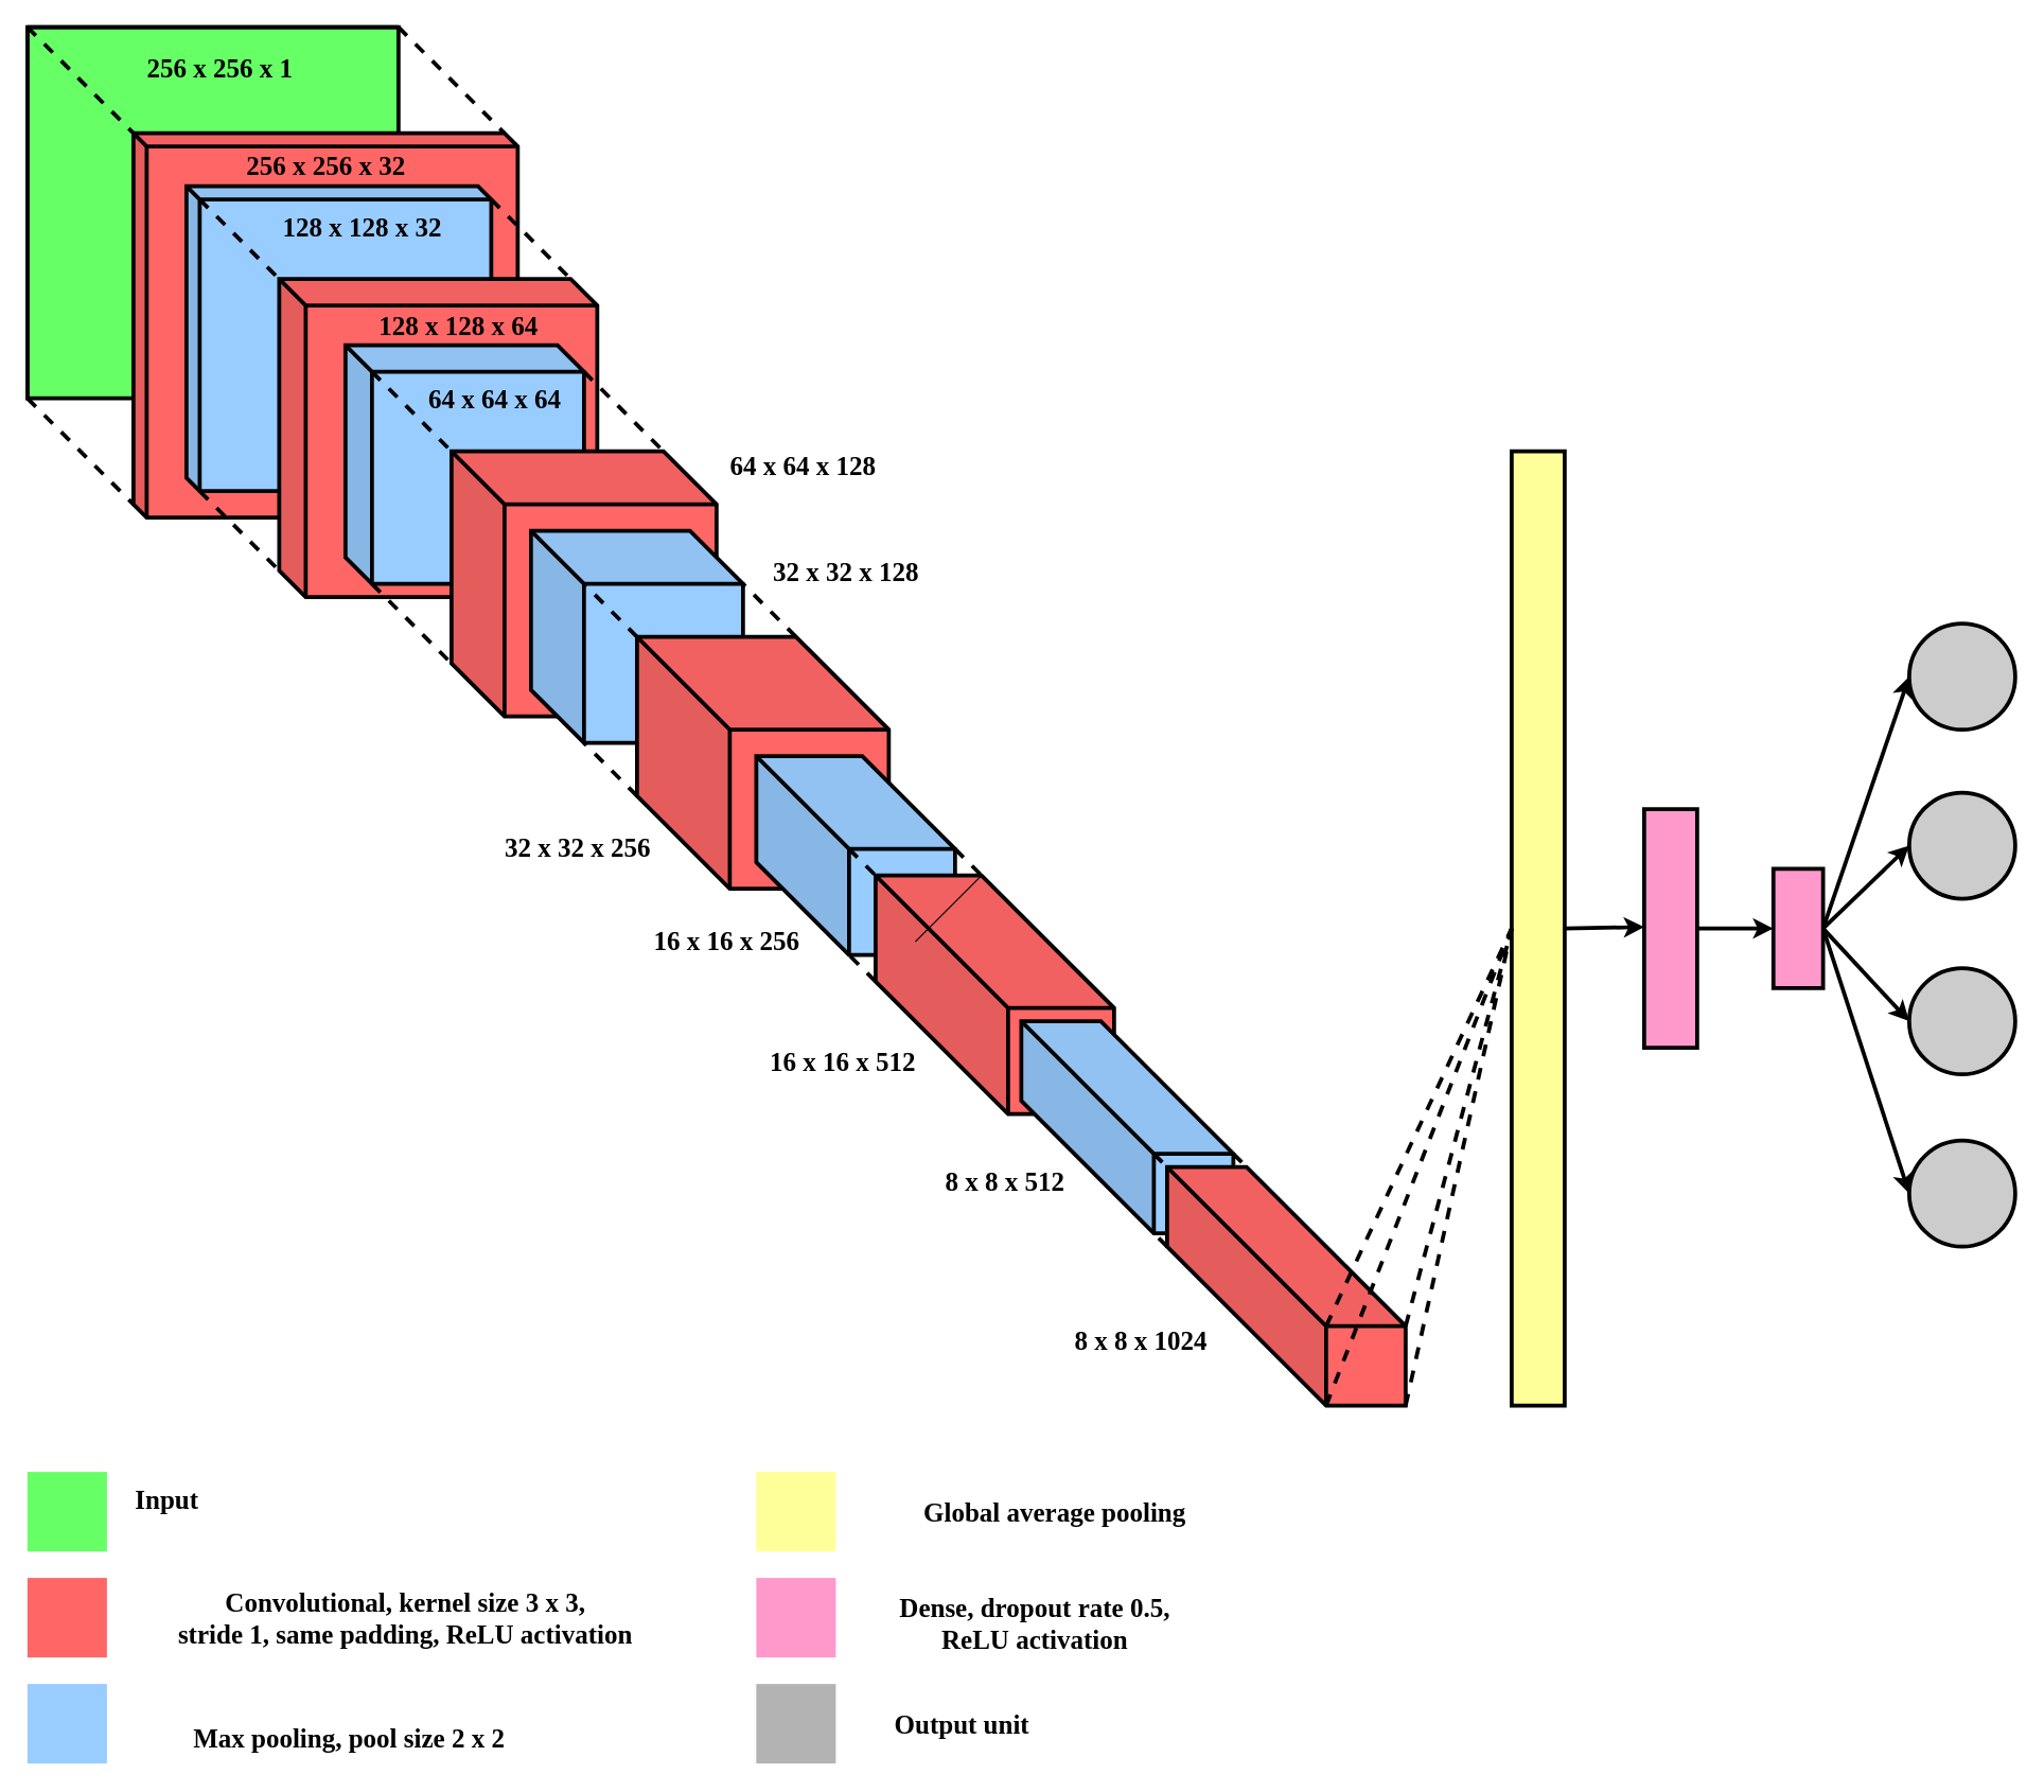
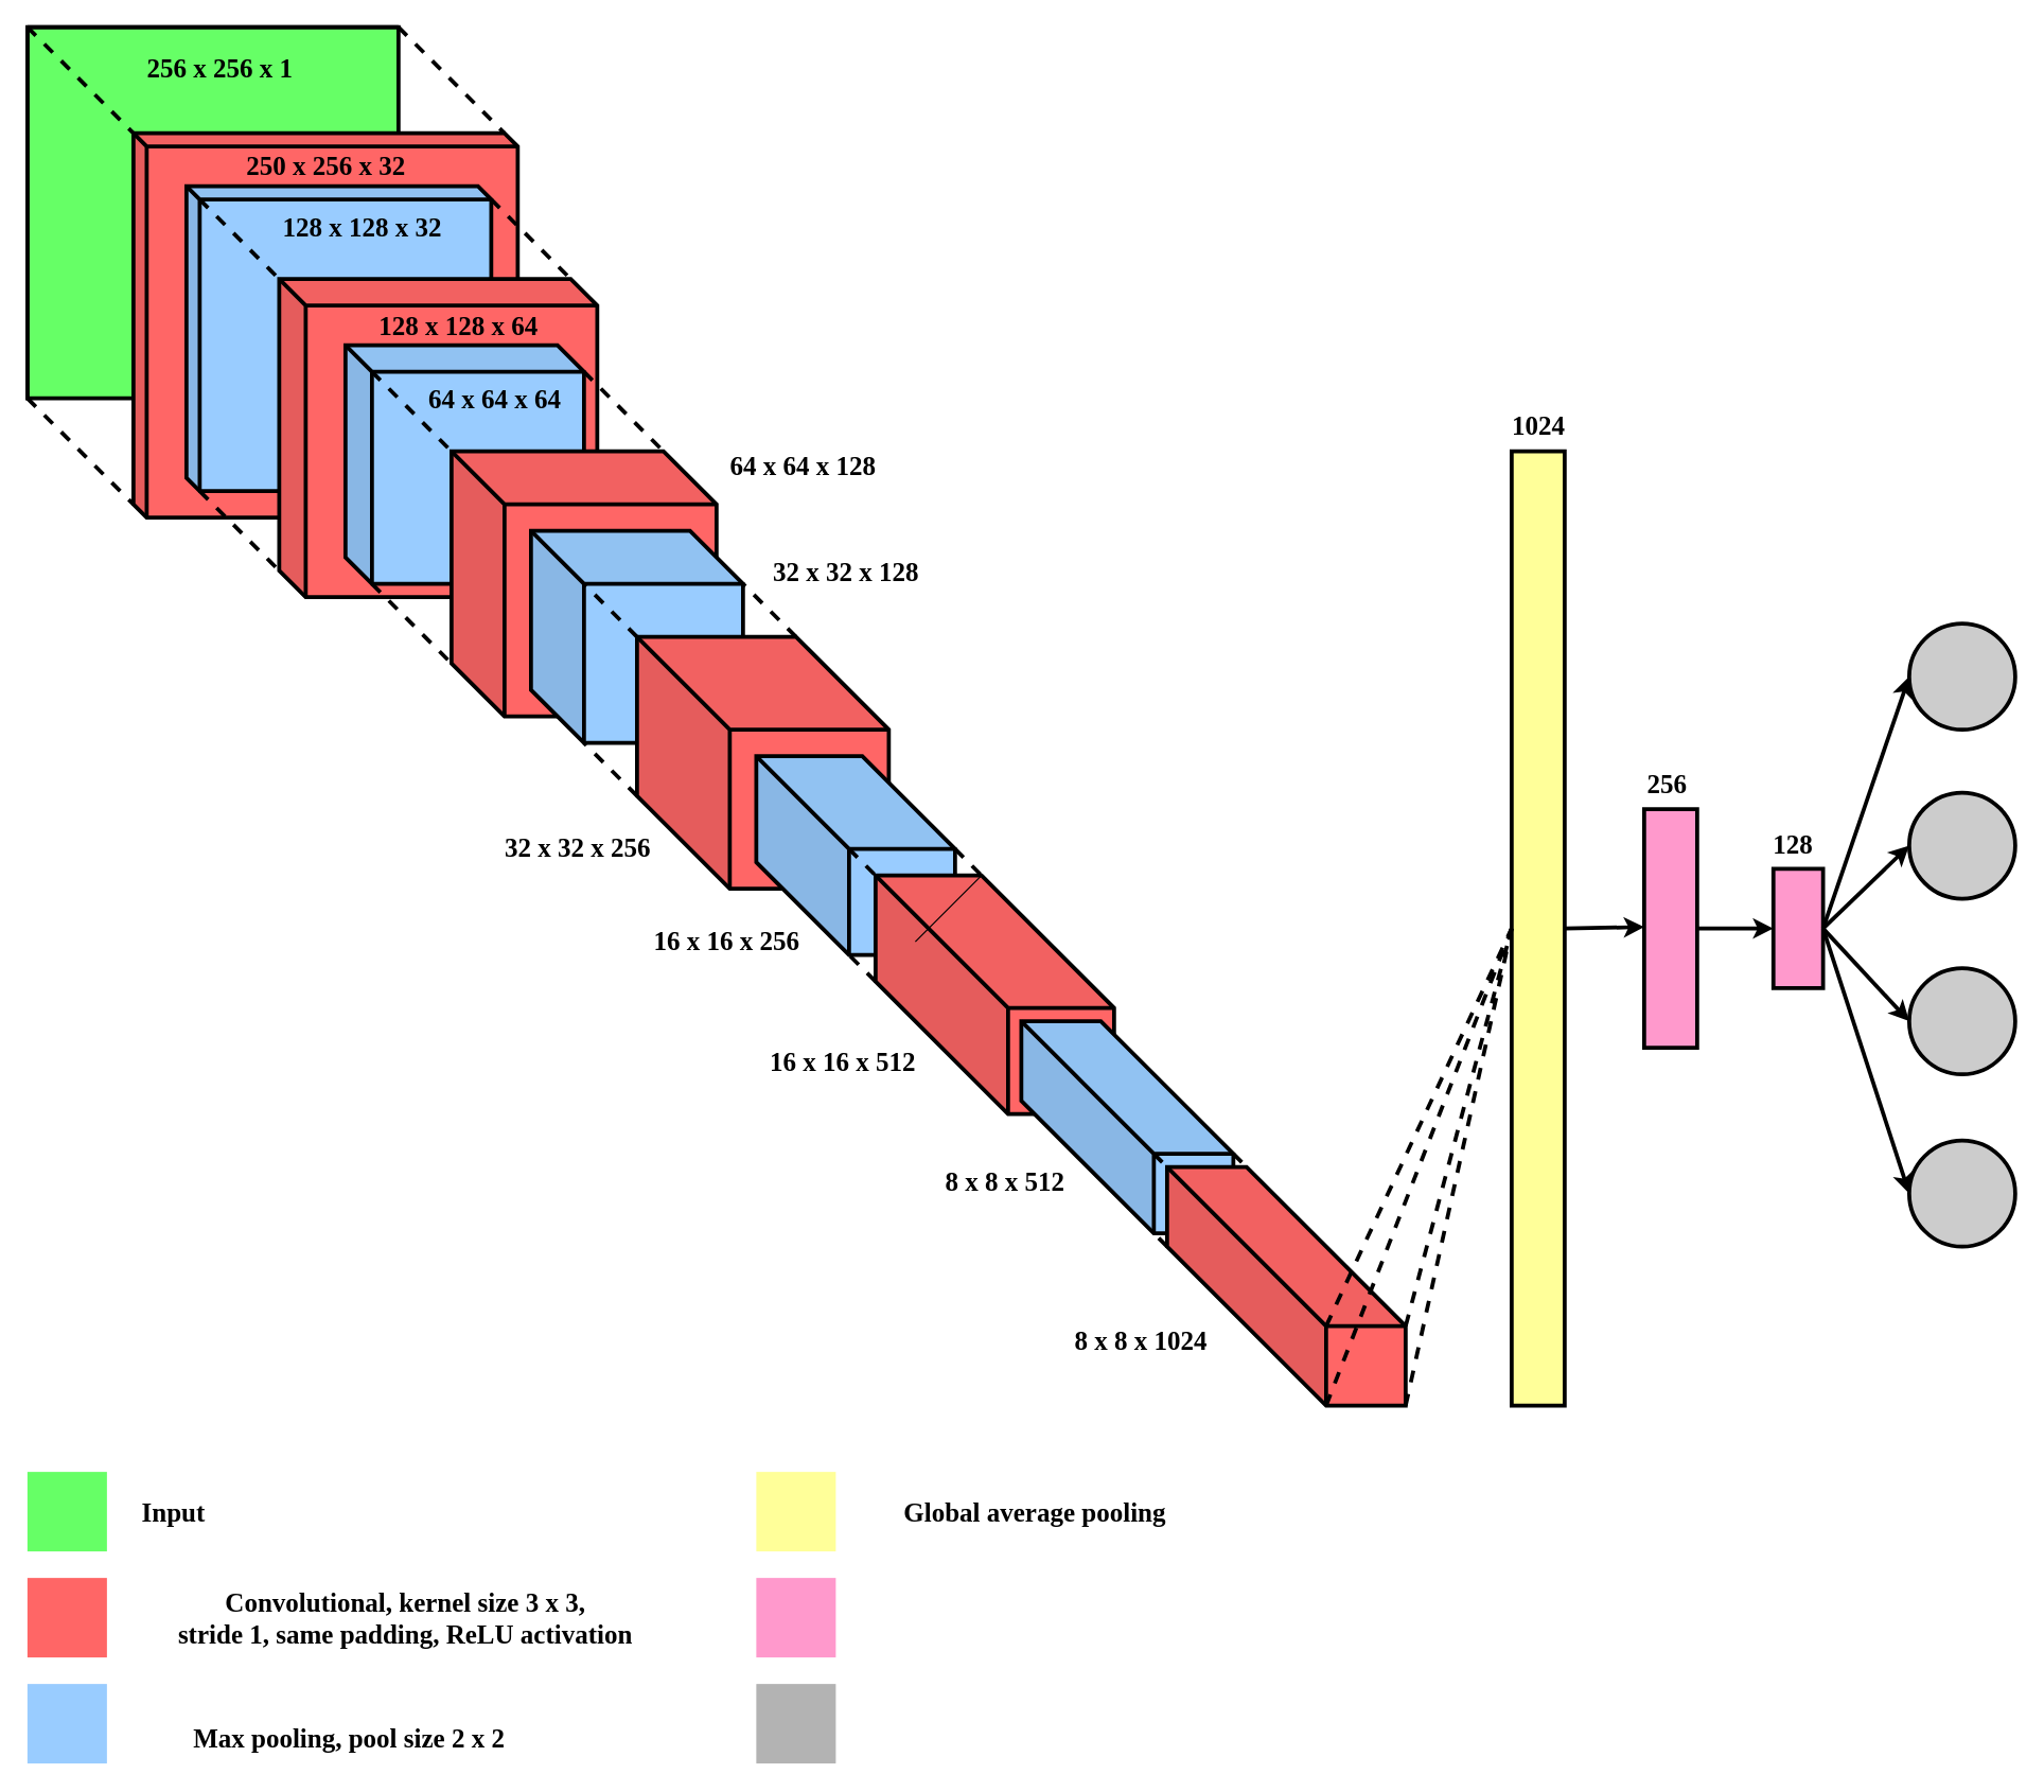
- <mxCell id="50" value="&lt;font face=&quot;Tahoma&quot;&gt;&lt;span style=&quot;font-size: 20px&quot;&gt;&lt;b&gt;256 x 256 x 32&lt;/b&gt;&lt;/span&gt;&lt;/font&gt;" style="text;html=1;align=center;verticalAlign=middle;resizable=0;points=[];autosize=1;" parent="1" vertex="1"><mxGeometry x="160" y="114" width="170" height="20" as="geometry" /></mxCell>
+ <mxCell id="50" value="&lt;font face=&quot;Tahoma&quot;&gt;&lt;span style=&quot;font-size: 20px&quot;&gt;&lt;b&gt;250 x 256 x 32&lt;/b&gt;&lt;/span&gt;&lt;/font&gt;" style="text;html=1;align=center;verticalAlign=middle;resizable=0;points=[];autosize=1;" parent="1" vertex="1"><mxGeometry x="160" y="114" width="170" height="20" as="geometry" /></mxCell>
+ <mxCell id="61" value="&lt;font face=&quot;Tahoma&quot;&gt;&lt;span style=&quot;font-size: 20px&quot;&gt;&lt;b&gt;1024&lt;/b&gt;&lt;/span&gt;&lt;/font&gt;" style="text;html=1;align=center;verticalAlign=middle;resizable=0;points=[];autosize=1;" parent="1" vertex="1"><mxGeometry x="1125" y="310" width="70" height="20" as="geometry" /></mxCell>
+ <mxCell id="62" value="&lt;font face=&quot;Tahoma&quot;&gt;&lt;span style=&quot;font-size: 20px&quot;&gt;&lt;b&gt;256&lt;/b&gt;&lt;/span&gt;&lt;/font&gt;" style="text;html=1;align=center;verticalAlign=middle;resizable=0;points=[];autosize=1;" parent="1" vertex="1"><mxGeometry x="1232" y="580" width="50" height="20" as="geometry" /></mxCell>
+ <mxCell id="63" value="&lt;font face=&quot;Tahoma&quot;&gt;&lt;span style=&quot;font-size: 20px&quot;&gt;&lt;b&gt;128&lt;/b&gt;&lt;/span&gt;&lt;/font&gt;" style="text;html=1;align=center;verticalAlign=middle;resizable=0;points=[];autosize=1;" parent="1" vertex="1"><mxGeometry x="1327" y="626" width="50" height="20" as="geometry" /></mxCell>
- <mxCell id="70" value="&lt;font face=&quot;Tahoma&quot;&gt;&lt;span style=&quot;font-size: 20px&quot;&gt;&lt;b&gt;Input&lt;/b&gt;&lt;/span&gt;&lt;/font&gt;" style="text;html=1;align=center;verticalAlign=middle;resizable=0;points=[];autosize=1;" parent="1" vertex="1"><mxGeometry x="90" y="1120" width="70" height="20" as="geometry" /></mxCell>
+ <mxCell id="70" value="&lt;font face=&quot;Tahoma&quot;&gt;&lt;span style=&quot;font-size: 20px&quot;&gt;&lt;b&gt;Input&lt;/b&gt;&lt;/span&gt;&lt;/font&gt;" style="text;html=1;align=center;verticalAlign=middle;resizable=0;points=[];autosize=1;" parent="1" vertex="1"><mxGeometry x="95" y="1130" width="70" height="20" as="geometry" /></mxCell>
- <mxCell id="75" value="&lt;font face=&quot;Tahoma&quot;&gt;&lt;span style=&quot;font-size: 20px&quot;&gt;&lt;b&gt;Global average pooling&lt;/b&gt;&lt;/span&gt;&lt;/font&gt;" style="text;html=1;align=center;verticalAlign=middle;resizable=0;points=[];autosize=1;" parent="1" vertex="1"><mxGeometry x="670" y="1130" width="250" height="20" as="geometry" /></mxCell>
+ <mxCell id="75" value="&lt;font face=&quot;Tahoma&quot;&gt;&lt;span style=&quot;font-size: 20px&quot;&gt;&lt;b&gt;Global average pooling&lt;/b&gt;&lt;/span&gt;&lt;/font&gt;" style="text;html=1;align=center;verticalAlign=middle;resizable=0;points=[];autosize=1;" parent="1" vertex="1"><mxGeometry x="655" y="1130" width="250" height="20" as="geometry" /></mxCell>
- <mxCell id="74" value="&lt;font face=&quot;Tahoma&quot;&gt;&lt;span style=&quot;font-size: 20px&quot;&gt;&lt;b&gt;Dense, dropout rate 0.5,&lt;br&gt;ReLU activation&lt;br&gt;&lt;/b&gt;&lt;/span&gt;&lt;/font&gt;" style="text;html=1;align=center;verticalAlign=middle;resizable=0;points=[];autosize=1;" parent="1" vertex="1"><mxGeometry x="650" y="1204" width="260" height="40" as="geometry" /></mxCell>
- <mxCell id="73" value="&lt;font face=&quot;Tahoma&quot;&gt;&lt;span style=&quot;font-size: 20px&quot;&gt;&lt;b&gt;Output unit&lt;/b&gt;&lt;/span&gt;&lt;/font&gt;" style="text;html=1;align=center;verticalAlign=middle;resizable=0;points=[];autosize=1;" parent="1" vertex="1"><mxGeometry x="660" y="1290" width="130" height="20" as="geometry" /></mxCell>
